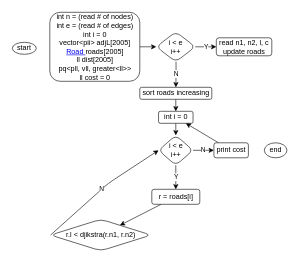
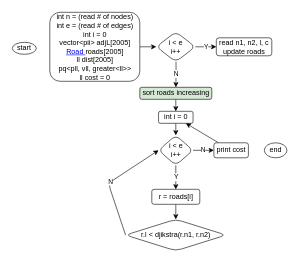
- <mxCell id="10" value="sort roads increasing" style="whiteSpace=wrap;html=1;rounded=1;" parent="1" vertex="1"><mxGeometry x="232.5" y="145" width="120" height="20" as="geometry" /></mxCell>
+ <mxCell id="10" value="sort roads increasing" style="whiteSpace=wrap;html=1;rounded=1;fillColor=#d5e8d4;" parent="1" vertex="1"><mxGeometry x="232.5" y="145" width="120" height="20" as="geometry" /></mxCell>
- <mxCell id="21" value="r.l &amp;lt; djikstra(r.n1, r.n2)" style="rhombus;whiteSpace=wrap;html=1;rounded=1;" parent="1" vertex="1"><mxGeometry x="83.75" y="365" width="167.5" height="52.5" as="geometry" /></mxCell>
+ <mxCell id="21" value="r.l &amp;lt; djikstra(r.n1, r.n2)" style="rhombus;whiteSpace=wrap;html=1;rounded=1;" parent="1" vertex="1"><mxGeometry x="208.75" y="365" width="167.5" height="52.5" as="geometry" /></mxCell>
